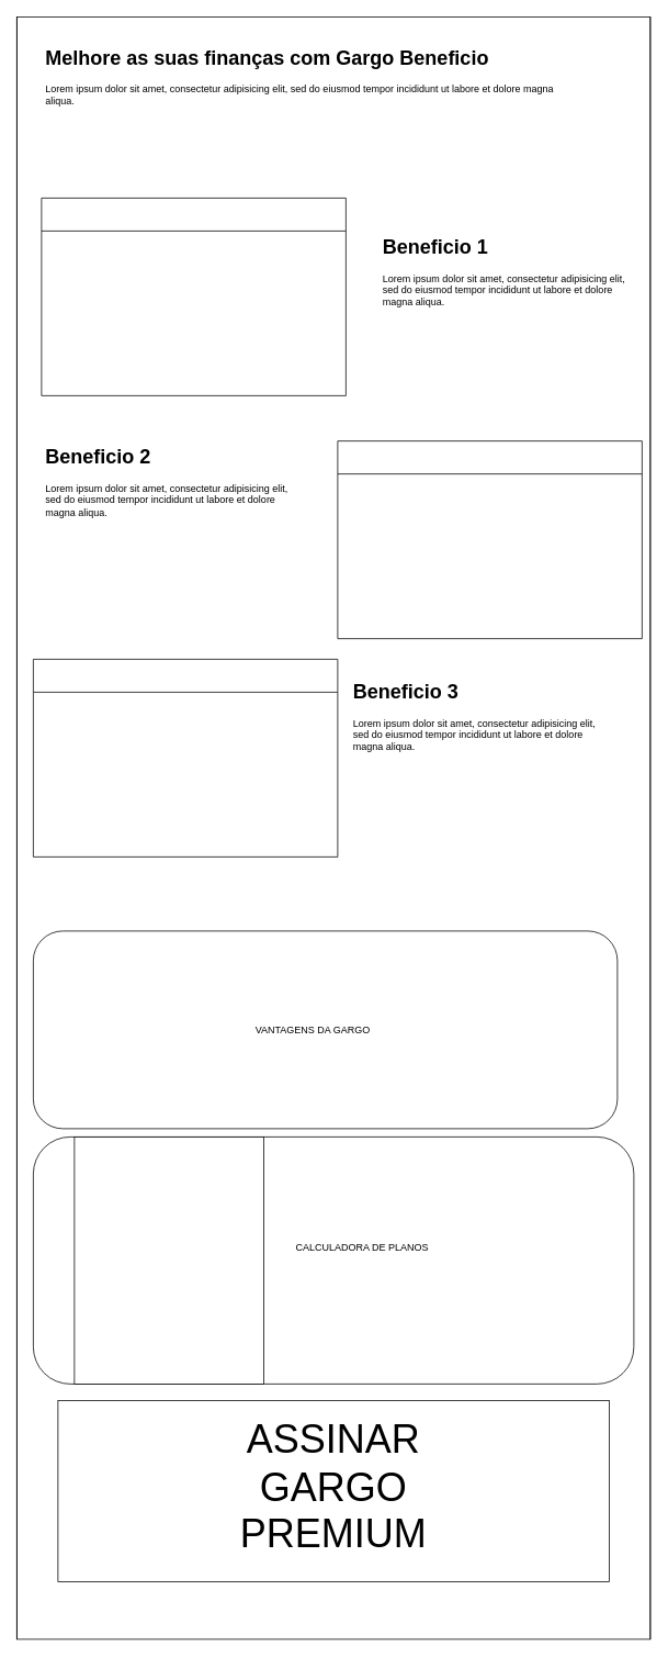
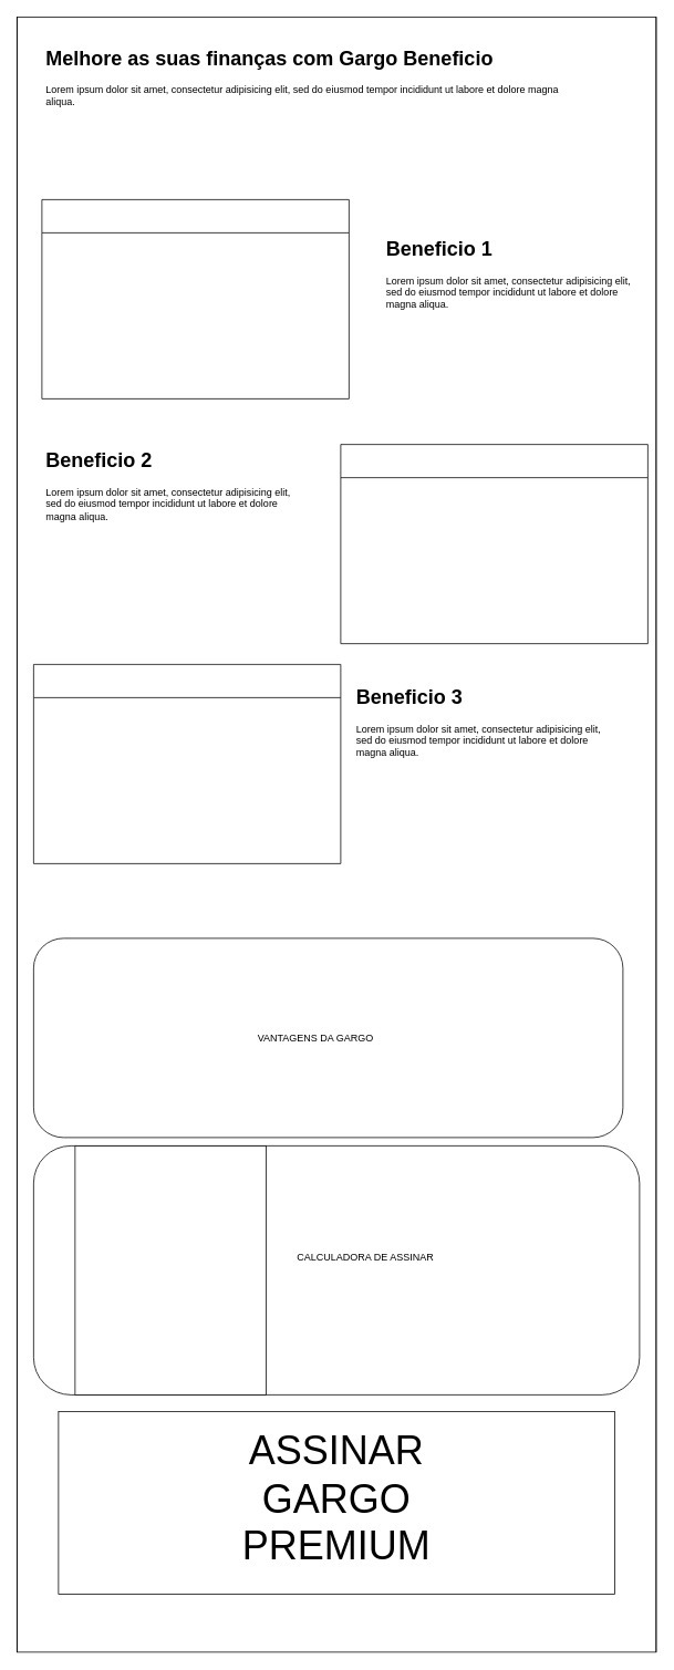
- <mxCell id="17" value="CALCULADORA DE PLANOS" style="text;html=1;strokeColor=none;fillColor=none;align=center;verticalAlign=middle;whiteSpace=wrap;rounded=0;" vertex="1" parent="1"><mxGeometry x="330" y="1480" width="220" height="70" as="geometry" /></mxCell>
+ <mxCell id="17" value="CALCULADORA DE ASSINAR" style="text;html=1;strokeColor=none;fillColor=none;align=center;verticalAlign=middle;whiteSpace=wrap;rounded=0;" vertex="1" parent="1"><mxGeometry x="330" y="1480" width="220" height="70" as="geometry" /></mxCell>
